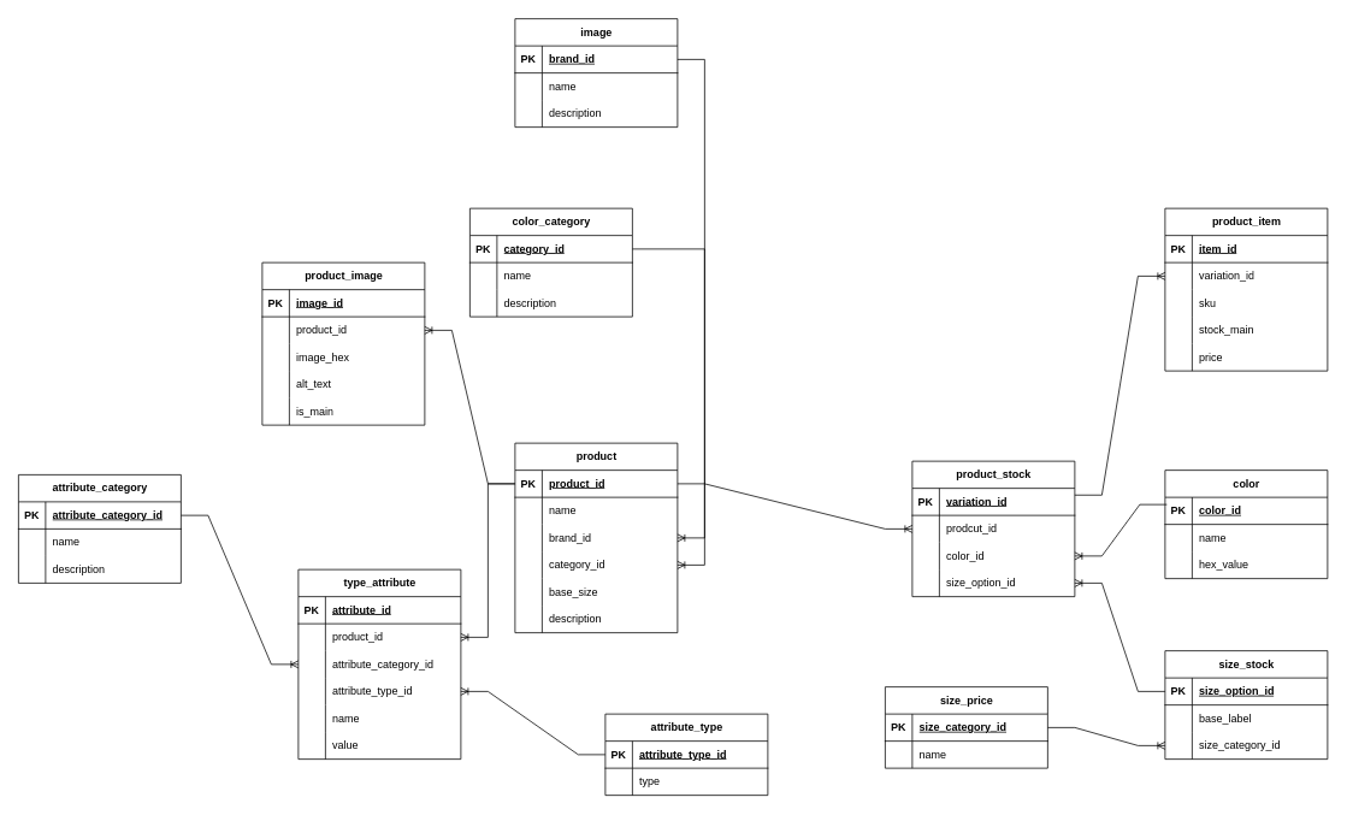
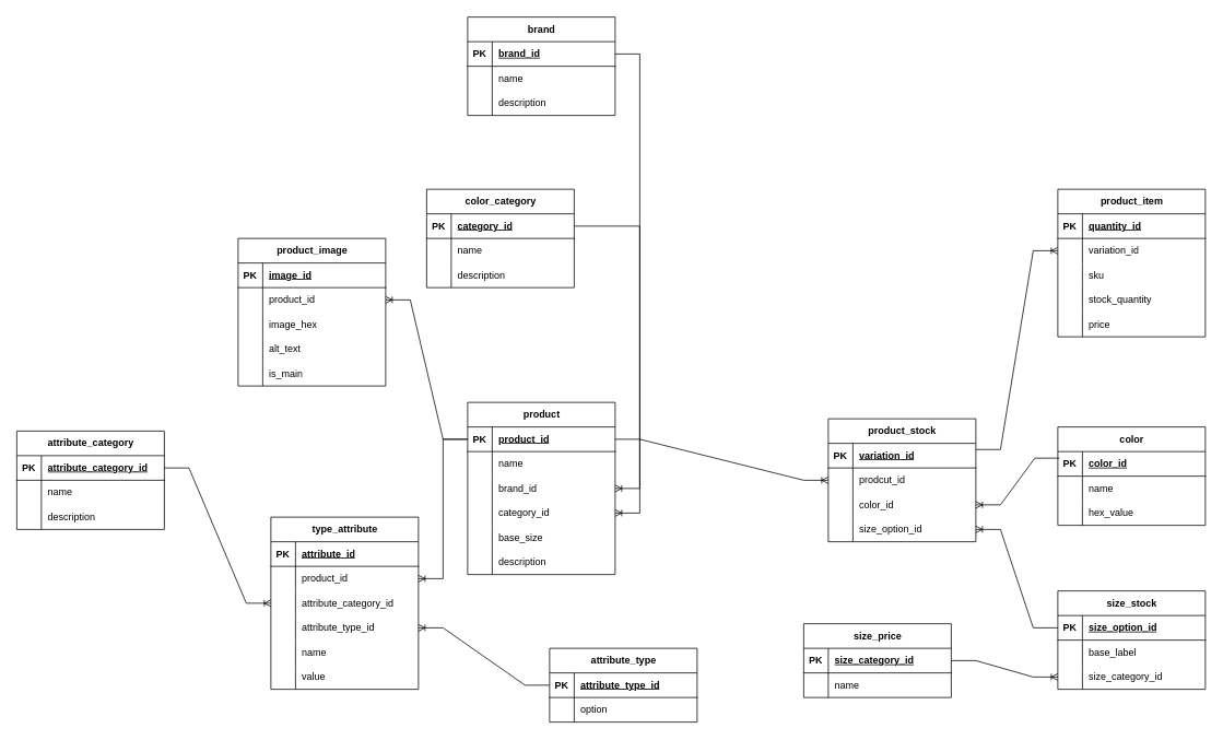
- <mxCell id="2" value="image" style="shape=table;startSize=30;container=1;collapsible=1;childLayout=tableLayout;fixedRows=1;rowLines=0;fontStyle=1;align=center;resizeLast=1;html=1;swimlaneLine=1;strokeColor=default;rounded=0;labelBorderColor=none;" parent="1" vertex="1"><mxGeometry x="570" y="20" width="180" height="120" as="geometry" /></mxCell>
+ <mxCell id="2" value="brand" style="shape=table;startSize=30;container=1;collapsible=1;childLayout=tableLayout;fixedRows=1;rowLines=0;fontStyle=1;align=center;resizeLast=1;html=1;swimlaneLine=1;strokeColor=default;rounded=0;labelBorderColor=none;" parent="1" vertex="1"><mxGeometry x="570" y="20" width="180" height="120" as="geometry" /></mxCell>
- <mxCell id="107" value="item_id" style="shape=partialRectangle;connectable=0;fillColor=none;top=0;left=0;bottom=0;right=0;align=left;spacingLeft=6;fontStyle=5;overflow=hidden;whiteSpace=wrap;html=1;" parent="105" vertex="1"><mxGeometry x="30" width="150" height="30" as="geometry"><mxRectangle width="150" height="30" as="alternateBounds" /></mxGeometry></mxCell>
+ <mxCell id="107" value="quantity_id" style="shape=partialRectangle;connectable=0;fillColor=none;top=0;left=0;bottom=0;right=0;align=left;spacingLeft=6;fontStyle=5;overflow=hidden;whiteSpace=wrap;html=1;" parent="105" vertex="1"><mxGeometry x="30" width="150" height="30" as="geometry"><mxRectangle width="150" height="30" as="alternateBounds" /></mxGeometry></mxCell>
- <mxCell id="116" value="stock_main" style="shape=partialRectangle;connectable=0;fillColor=none;top=0;left=0;bottom=0;right=0;align=left;spacingLeft=6;overflow=hidden;whiteSpace=wrap;html=1;" parent="114" vertex="1"><mxGeometry x="30" width="150" height="30" as="geometry"><mxRectangle width="150" height="30" as="alternateBounds" /></mxGeometry></mxCell>
+ <mxCell id="116" value="stock_quantity" style="shape=partialRectangle;connectable=0;fillColor=none;top=0;left=0;bottom=0;right=0;align=left;spacingLeft=6;overflow=hidden;whiteSpace=wrap;html=1;" parent="114" vertex="1"><mxGeometry x="30" width="150" height="30" as="geometry"><mxRectangle width="150" height="30" as="alternateBounds" /></mxGeometry></mxCell>
- <mxCell id="38" value="type" style="shape=partialRectangle;connectable=0;fillColor=none;top=0;left=0;bottom=0;right=0;align=left;spacingLeft=6;overflow=hidden;whiteSpace=wrap;html=1;" parent="36" vertex="1"><mxGeometry x="30" width="150" height="30" as="geometry"><mxRectangle width="150" height="30" as="alternateBounds" /></mxGeometry></mxCell>
+ <mxCell id="38" value="option" style="shape=partialRectangle;connectable=0;fillColor=none;top=0;left=0;bottom=0;right=0;align=left;spacingLeft=6;overflow=hidden;whiteSpace=wrap;html=1;" parent="36" vertex="1"><mxGeometry x="30" width="150" height="30" as="geometry"><mxRectangle width="150" height="30" as="alternateBounds" /></mxGeometry></mxCell>
